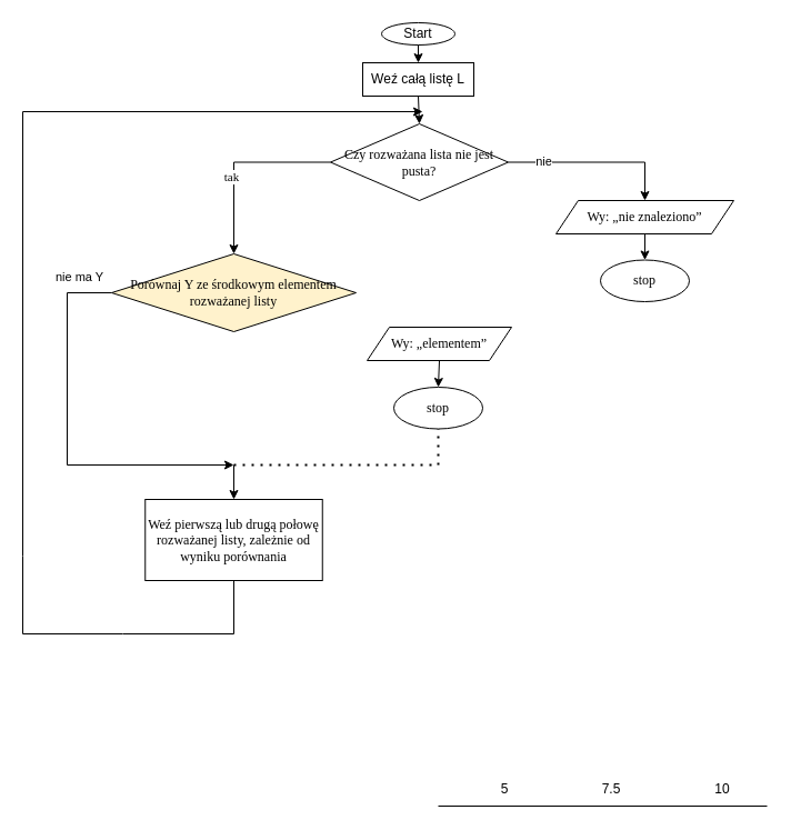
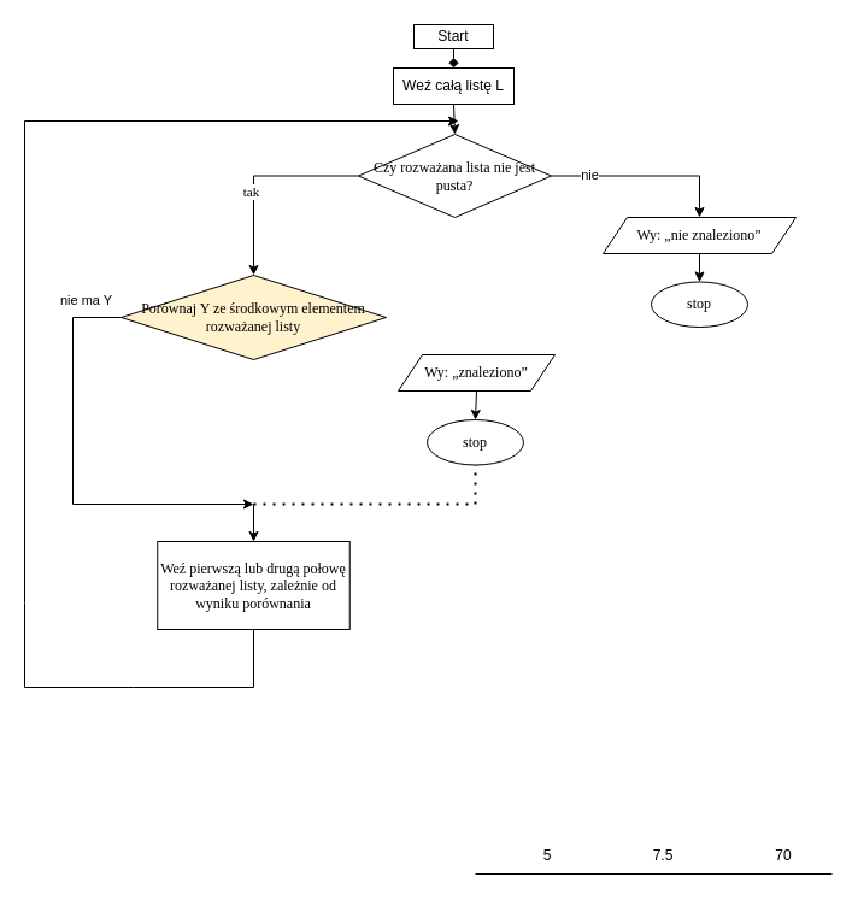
- <mxCell id="2" value="Start" style="ellipse;whiteSpace=wrap;html=1;" parent="1" vertex="1"><mxGeometry x="343" y="20" width="66" height="20" as="geometry" /></mxCell>
+ <mxCell id="2" value="Start" style="whiteSpace=wrap;html=1;rounded=0;" parent="1" vertex="1"><mxGeometry x="343" y="20" width="66" height="20" as="geometry" /></mxCell>
- <mxCell id="6" value="" style="endArrow=classic;html=1;fontFamily=Verdana;entryX=0.5;entryY=0;entryDx=0;entryDy=0;exitX=0.5;exitY=1;exitDx=0;exitDy=0;" parent="1" source="2" target="3" edge="1"><mxGeometry width="50" height="50" relative="1" as="geometry"><mxPoint x="376" y="10" as="sourcePoint" /><mxPoint x="376.25" y="-40.711" as="targetPoint" /></mxGeometry></mxCell>
+ <mxCell id="6" value="" style="endArrow=diamond;html=1;fontFamily=Verdana;entryX=0.5;entryY=0;entryDx=0;entryDy=0;exitX=0.5;exitY=1;exitDx=0;exitDy=0;" parent="1" source="2" target="3" edge="1"><mxGeometry width="50" height="50" relative="1" as="geometry"><mxPoint x="376" y="10" as="sourcePoint" /><mxPoint x="376.25" y="-40.711" as="targetPoint" /></mxGeometry></mxCell>
- <mxCell id="17" value="Wy: „elementem”" style="shape=parallelogram;perimeter=parallelogramPerimeter;whiteSpace=wrap;html=1;fixedSize=1;fontFamily=Verdana;" parent="1" vertex="1"><mxGeometry x="330" y="294" width="130" height="30" as="geometry" /></mxCell>
+ <mxCell id="17" value="Wy: „znaleziono”" style="shape=parallelogram;perimeter=parallelogramPerimeter;whiteSpace=wrap;html=1;fixedSize=1;fontFamily=Verdana;" parent="1" vertex="1"><mxGeometry x="330" y="294" width="130" height="30" as="geometry" /></mxCell>
- <mxCell id="26" value="10" style="text;html=1;strokeColor=none;fillColor=none;align=center;verticalAlign=middle;whiteSpace=wrap;rounded=0;" parent="1" vertex="1"><mxGeometry x="630" y="700" width="40" height="20" as="geometry" /></mxCell>
+ <mxCell id="26" value="70" style="text;html=1;strokeColor=none;fillColor=none;align=center;verticalAlign=middle;whiteSpace=wrap;rounded=0;" parent="1" vertex="1"><mxGeometry x="630" y="700" width="40" height="20" as="geometry" /></mxCell>
